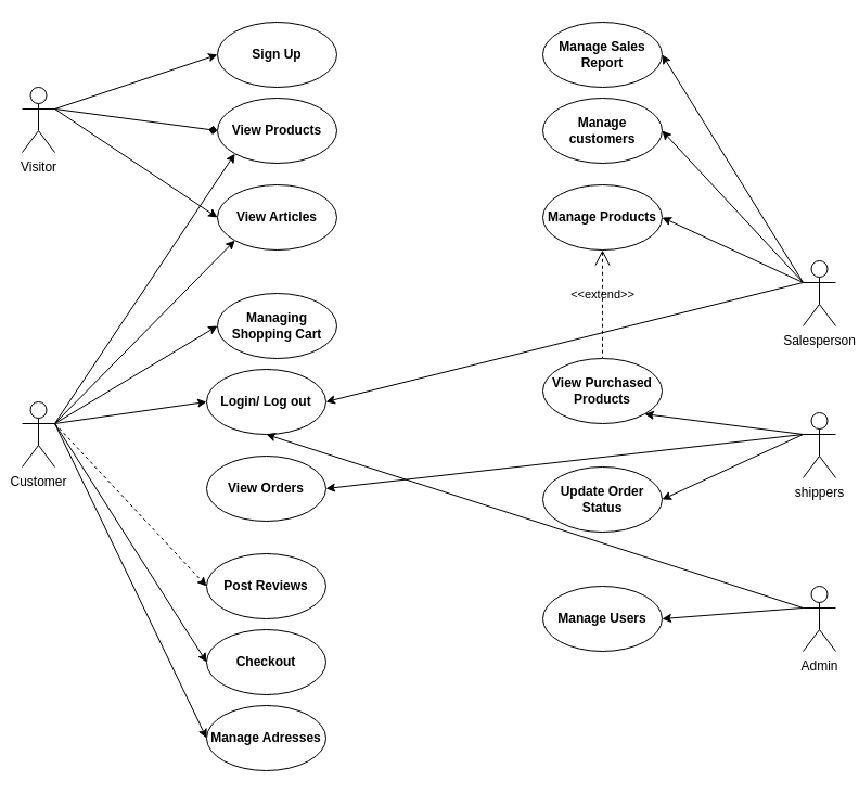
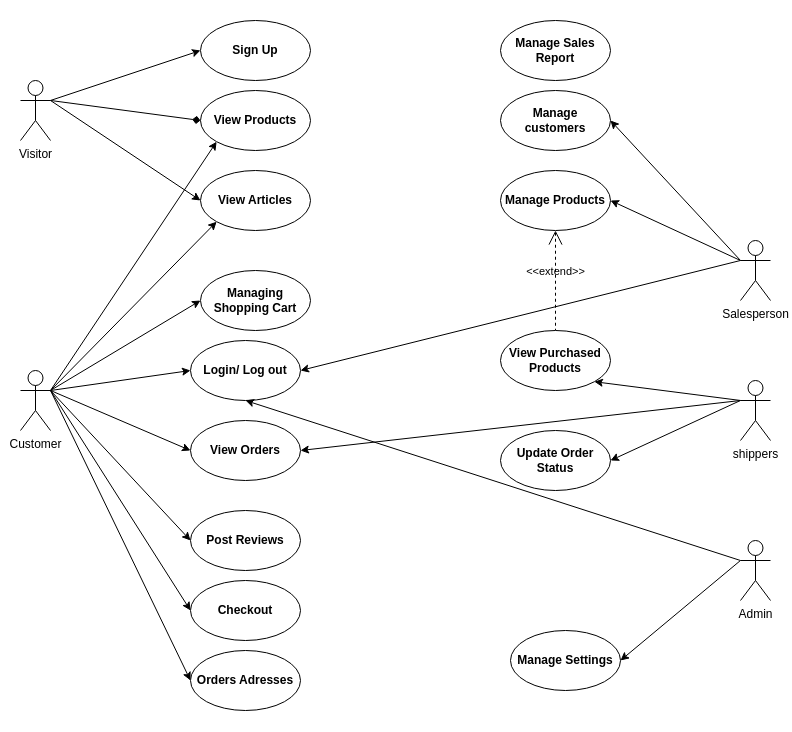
- <mxCell id="30" value="" style="endArrow=classic;html=1;rounded=0;exitX=0;exitY=0.333;exitDx=0;exitDy=0;exitPerimeter=0;entryX=1;entryY=0.5;entryDx=0;entryDy=0;" parent="1" source="12" target="13" edge="1"><mxGeometry width="50" height="50" relative="1" as="geometry"><mxPoint x="390" y="340" as="sourcePoint" /><mxPoint x="440" y="290" as="targetPoint" /></mxGeometry></mxCell>
+ <mxCell id="27" value="" style="endArrow=classic;html=1;rounded=0;exitX=1;exitY=0.333;exitDx=0;exitDy=0;exitPerimeter=0;entryX=0;entryY=0.5;entryDx=0;entryDy=0;" parent="1" source="3" target="7" edge="1"><mxGeometry width="50" height="50" relative="1" as="geometry"><mxPoint x="530" y="390" as="sourcePoint" /><mxPoint x="580" y="340" as="targetPoint" /></mxGeometry></mxCell>
- <mxCell id="24" value="" style="endArrow=classic;html=1;rounded=0;exitX=1;exitY=0.333;exitDx=0;exitDy=0;exitPerimeter=0;entryX=0;entryY=0.5;entryDx=0;entryDy=0;dashed=1;" parent="1" source="3" target="9" edge="1"><mxGeometry width="50" height="50" relative="1" as="geometry"><mxPoint x="530" y="290" as="sourcePoint" /><mxPoint x="580" y="240" as="targetPoint" /></mxGeometry></mxCell>
+ <mxCell id="24" value="" style="endArrow=classic;html=1;rounded=0;exitX=1;exitY=0.333;exitDx=0;exitDy=0;exitPerimeter=0;entryX=0;entryY=0.5;entryDx=0;entryDy=0;" parent="1" source="3" target="9" edge="1"><mxGeometry width="50" height="50" relative="1" as="geometry"><mxPoint x="530" y="290" as="sourcePoint" /><mxPoint x="580" y="240" as="targetPoint" /></mxGeometry></mxCell>
- <mxCell id="40" value="" style="endArrow=classic;html=1;rounded=0;exitX=0;exitY=0.333;exitDx=0;exitDy=0;exitPerimeter=0;entryX=1;entryY=0.5;entryDx=0;entryDy=0;" parent="1" source="38" target="37" edge="1"><mxGeometry width="50" height="50" relative="1" as="geometry"><mxPoint x="480" y="460" as="sourcePoint" /><mxPoint x="530" y="410" as="targetPoint" /></mxGeometry></mxCell>
- <mxCell id="37" value="Manage Users" style="shape=ellipse;html=1;strokeWidth=1;fontStyle=1;whiteSpace=wrap;align=center;perimeter=ellipsePerimeter;" parent="1" vertex="1"><mxGeometry x="500" y="540" width="110" height="60" as="geometry" /></mxCell>
+ <mxCell id="39" value="" style="endArrow=classic;html=1;rounded=0;exitX=0;exitY=0.333;exitDx=0;exitDy=0;exitPerimeter=0;entryX=1;entryY=0.5;entryDx=0;entryDy=0;" parent="1" source="38" target="36" edge="1"><mxGeometry width="50" height="50" relative="1" as="geometry"><mxPoint x="480" y="460" as="sourcePoint" /><mxPoint x="530" y="410" as="targetPoint" /></mxGeometry></mxCell>
+ <mxCell id="36" value="Manage Settings" style="shape=ellipse;html=1;strokeWidth=1;fontStyle=1;whiteSpace=wrap;align=center;perimeter=ellipsePerimeter;" parent="1" vertex="1"><mxGeometry x="510" y="630" width="110" height="60" as="geometry" /></mxCell>
- <mxCell id="11" value="Manage Adresses" style="shape=ellipse;html=1;strokeWidth=1;fontStyle=1;whiteSpace=wrap;align=center;perimeter=ellipsePerimeter;" parent="1" vertex="1"><mxGeometry x="190" y="650" width="110" height="60" as="geometry" /></mxCell>
+ <mxCell id="11" value="Orders Adresses" style="shape=ellipse;html=1;strokeWidth=1;fontStyle=1;whiteSpace=wrap;align=center;perimeter=ellipsePerimeter;" parent="1" vertex="1"><mxGeometry x="190" y="650" width="110" height="60" as="geometry" /></mxCell>
